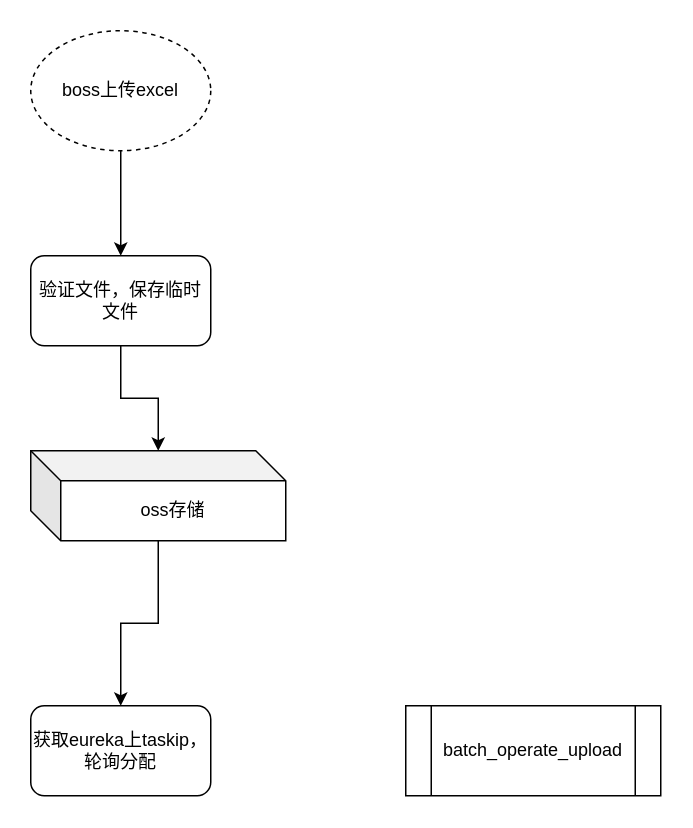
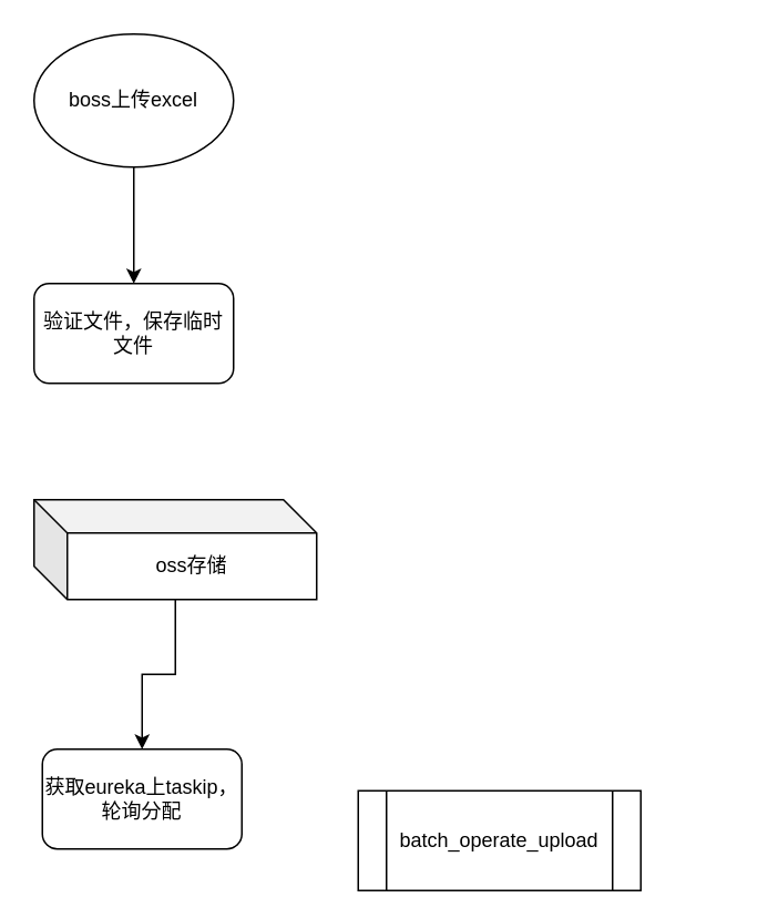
- <mxCell id="3" value="boss上传excel" style="ellipse;whiteSpace=wrap;html=1;dashed=1;" vertex="1" parent="1"><mxGeometry x="20" y="20" width="120" height="80" as="geometry" /></mxCell>
+ <mxCell id="3" value="boss上传excel" style="ellipse;whiteSpace=wrap;html=1;" vertex="1" parent="1"><mxGeometry x="20" y="20" width="120" height="80" as="geometry" /></mxCell>
- <mxCell id="4" value="" style="edgeStyle=orthogonalEdgeStyle;rounded=0;orthogonalLoop=1;jettySize=auto;html=1;" edge="1" parent="1" source="5" target="7"><mxGeometry relative="1" as="geometry" /></mxCell>
- <mxCell id="8" value="获取eureka上taskip，轮询分配" style="whiteSpace=wrap;html=1;rounded=1;" vertex="1" parent="1"><mxGeometry x="20" y="470" width="120" height="60" as="geometry" /></mxCell>
+ <mxCell id="8" value="获取eureka上taskip，轮询分配" style="whiteSpace=wrap;html=1;rounded=1;" vertex="1" parent="1"><mxGeometry x="25" y="450" width="120" height="60" as="geometry" /></mxCell>
- <mxCell id="9" value="batch_operate_upload" style="shape=process;whiteSpace=wrap;html=1;backgroundOutline=1;" vertex="1" parent="1"><mxGeometry x="270" y="470" width="170" height="60" as="geometry" /></mxCell>
+ <mxCell id="9" value="batch_operate_upload" style="shape=process;whiteSpace=wrap;html=1;backgroundOutline=1;" vertex="1" parent="1"><mxGeometry x="215" y="475" width="170" height="60" as="geometry" /></mxCell>
